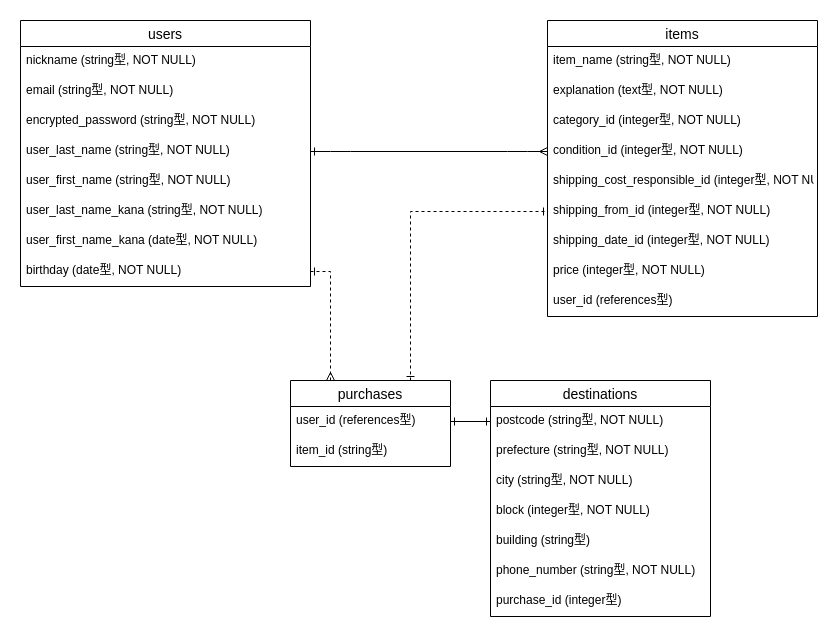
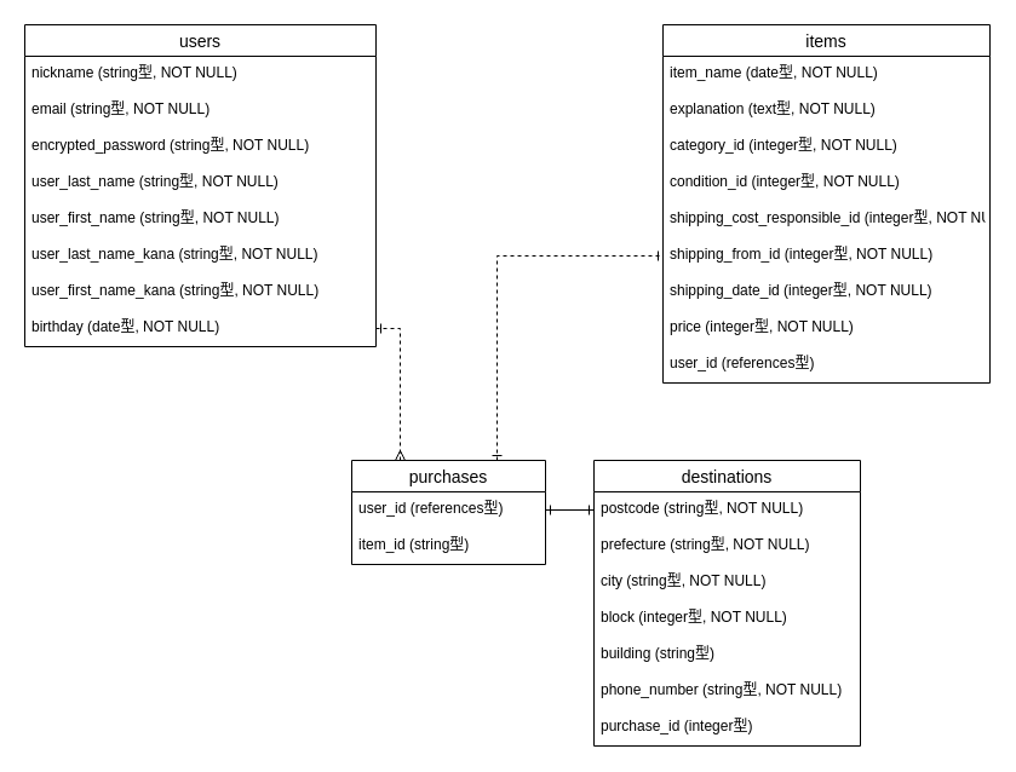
- <mxCell id="3" value="item_name (string型, NOT NULL)" style="text;strokeColor=none;fillColor=none;spacingLeft=4;spacingRight=4;overflow=hidden;rotatable=0;points=[[0,0.5],[1,0.5]];portConstraint=eastwest;fontSize=12;align=left;" parent="2" vertex="1"><mxGeometry y="26" width="270" height="30" as="geometry" /></mxCell>
+ <mxCell id="3" value="item_name (date型, NOT NULL)" style="text;strokeColor=none;fillColor=none;spacingLeft=4;spacingRight=4;overflow=hidden;rotatable=0;points=[[0,0.5],[1,0.5]];portConstraint=eastwest;fontSize=12;align=left;" parent="2" vertex="1"><mxGeometry y="26" width="270" height="30" as="geometry" /></mxCell>
- <mxCell id="24" value="" style="edgeStyle=entityRelationEdgeStyle;fontSize=12;html=1;endArrow=ERmany;entryX=0;entryY=0.5;entryDx=0;entryDy=0;exitX=1;exitY=0.5;exitDx=0;exitDy=0;endFill=0;startArrow=ERone;startFill=0;" edge="1" parent="1" source="30" target="6"><mxGeometry width="100" height="100" relative="1" as="geometry"><mxPoint x="350" y="181" as="sourcePoint" /><mxPoint x="390" y="250" as="targetPoint" /></mxGeometry></mxCell>
- <mxCell id="33" value="user_first_name_kana (date型, NOT NULL)" style="text;strokeColor=none;fillColor=none;spacingLeft=4;spacingRight=4;overflow=hidden;rotatable=0;points=[[0,0.5],[1,0.5]];portConstraint=eastwest;fontSize=12;align=left;" vertex="1" parent="26"><mxGeometry y="206" width="290" height="30" as="geometry" /></mxCell>
+ <mxCell id="33" value="user_first_name_kana (string型, NOT NULL)" style="text;strokeColor=none;fillColor=none;spacingLeft=4;spacingRight=4;overflow=hidden;rotatable=0;points=[[0,0.5],[1,0.5]];portConstraint=eastwest;fontSize=12;align=left;" vertex="1" parent="26"><mxGeometry y="206" width="290" height="30" as="geometry" /></mxCell>
